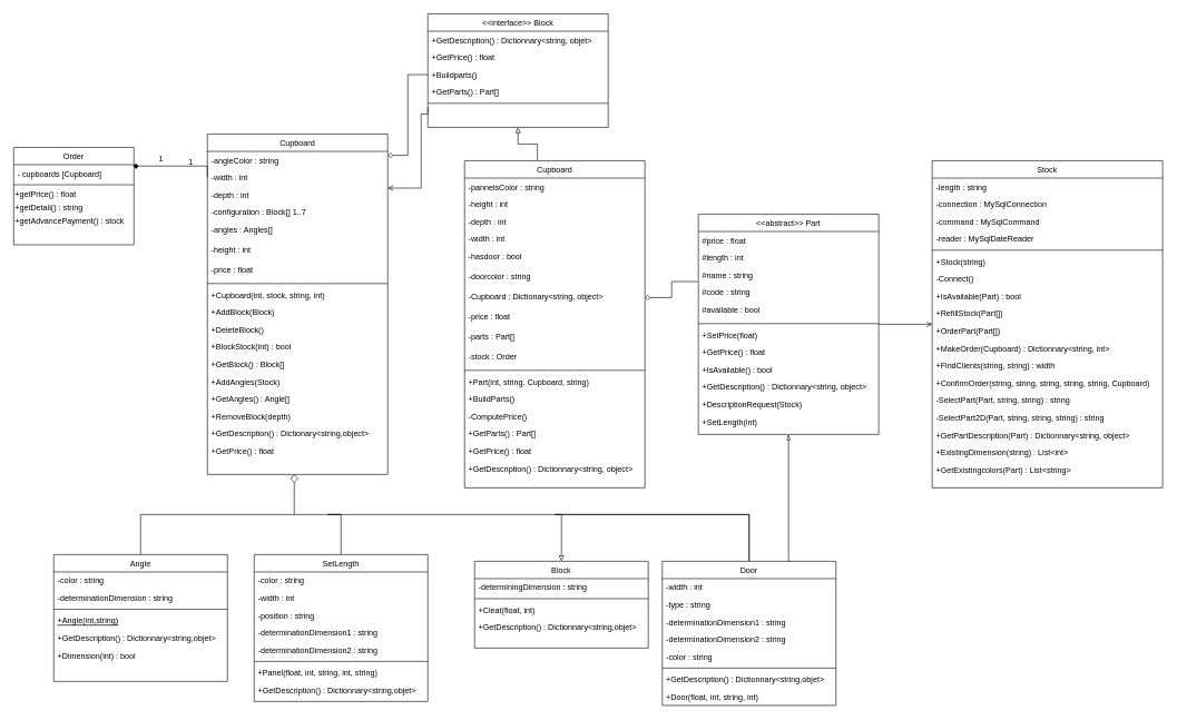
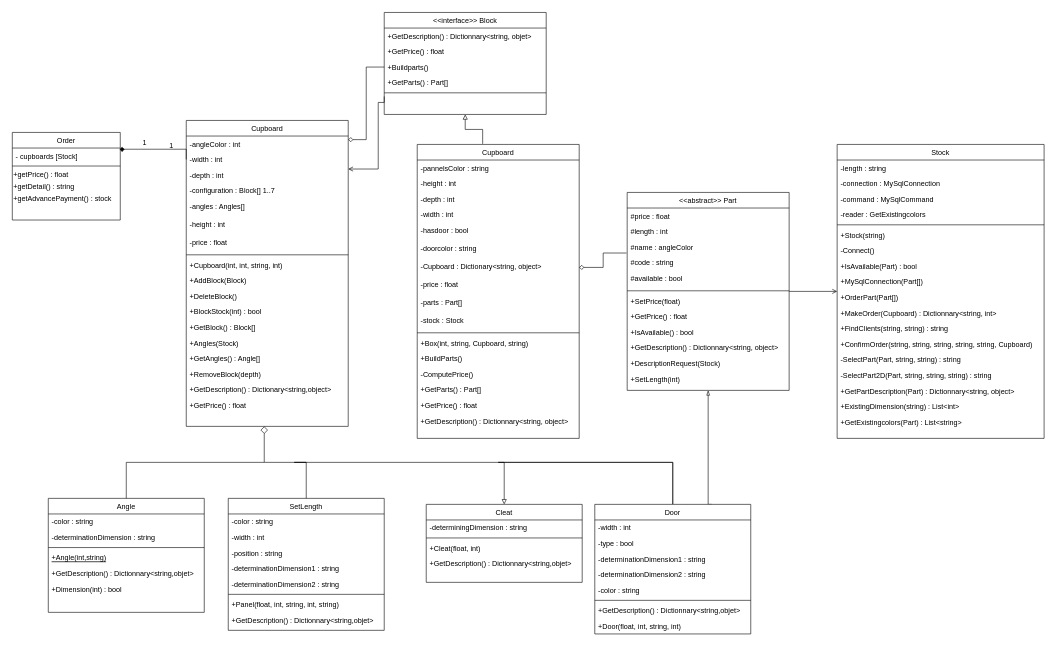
- <mxCell id="44" value="-angleColor : string" style="text;align=left;verticalAlign=top;spacingLeft=4;spacingRight=4;overflow=hidden;rotatable=0;points=[[0,0.5],[1,0.5]];portConstraint=eastwest;" parent="43" vertex="1"><mxGeometry y="26" width="270" height="26" as="geometry" /></mxCell>
+ <mxCell id="44" value="-angleColor : int" style="text;align=left;verticalAlign=top;spacingLeft=4;spacingRight=4;overflow=hidden;rotatable=0;points=[[0,0.5],[1,0.5]];portConstraint=eastwest;" parent="43" vertex="1"><mxGeometry y="26" width="270" height="26" as="geometry" /></mxCell>
- <mxCell id="3" value="- cupboards [Cupboard]&#10;" style="text;align=left;verticalAlign=top;spacingLeft=4;spacingRight=4;overflow=hidden;rotatable=0;points=[[0,0.5],[1,0.5]];portConstraint=eastwest;" parent="2" vertex="1"><mxGeometry y="26" width="180" height="26" as="geometry" /></mxCell>
+ <mxCell id="3" value="- cupboards [Stock]&#10;" style="text;align=left;verticalAlign=top;spacingLeft=4;spacingRight=4;overflow=hidden;rotatable=0;points=[[0,0.5],[1,0.5]];portConstraint=eastwest;" parent="2" vertex="1"><mxGeometry y="26" width="180" height="26" as="geometry" /></mxCell>
- <mxCell id="106" value="-reader : MySqlDateReader" style="text;align=left;verticalAlign=top;spacingLeft=4;spacingRight=4;overflow=hidden;rotatable=0;points=[[0,0.5],[1,0.5]];portConstraint=eastwest;rounded=0;shadow=0;html=0;" vertex="1" parent="102"><mxGeometry y="104" width="345" height="26" as="geometry" /></mxCell>
+ <mxCell id="106" value="-reader : GetExistingcolors" style="text;align=left;verticalAlign=top;spacingLeft=4;spacingRight=4;overflow=hidden;rotatable=0;points=[[0,0.5],[1,0.5]];portConstraint=eastwest;rounded=0;shadow=0;html=0;" vertex="1" parent="102"><mxGeometry y="104" width="345" height="26" as="geometry" /></mxCell>
- <mxCell id="92" value="#name : string" style="text;align=left;verticalAlign=top;spacingLeft=4;spacingRight=4;overflow=hidden;rotatable=0;points=[[0,0.5],[1,0.5]];portConstraint=eastwest;rounded=0;shadow=0;html=0;" vertex="1" parent="89"><mxGeometry y="78" width="270" height="26" as="geometry" /></mxCell>
+ <mxCell id="92" value="#name : angleColor" style="text;align=left;verticalAlign=top;spacingLeft=4;spacingRight=4;overflow=hidden;rotatable=0;points=[[0,0.5],[1,0.5]];portConstraint=eastwest;rounded=0;shadow=0;html=0;" vertex="1" parent="89"><mxGeometry y="78" width="270" height="26" as="geometry" /></mxCell>
- <mxCell id="52" value="+Cupboard(int, stock, string, int)" style="text;align=left;verticalAlign=top;spacingLeft=4;spacingRight=4;overflow=hidden;rotatable=0;points=[[0,0.5],[1,0.5]];portConstraint=eastwest;" parent="43" vertex="1"><mxGeometry y="228" width="270" height="26" as="geometry" /></mxCell>
+ <mxCell id="52" value="+Cupboard(int, int, string, int)" style="text;align=left;verticalAlign=top;spacingLeft=4;spacingRight=4;overflow=hidden;rotatable=0;points=[[0,0.5],[1,0.5]];portConstraint=eastwest;" parent="43" vertex="1"><mxGeometry y="228" width="270" height="26" as="geometry" /></mxCell>
- <mxCell id="111" value="+RefillStock(Part[])" style="text;align=left;verticalAlign=top;spacingLeft=4;spacingRight=4;overflow=hidden;rotatable=0;points=[[0,0.5],[1,0.5]];portConstraint=eastwest;" vertex="1" parent="102"><mxGeometry y="216" width="345" height="26" as="geometry" /></mxCell>
+ <mxCell id="111" value="+MySqlConnection(Part[])" style="text;align=left;verticalAlign=top;spacingLeft=4;spacingRight=4;overflow=hidden;rotatable=0;points=[[0,0.5],[1,0.5]];portConstraint=eastwest;" vertex="1" parent="102"><mxGeometry y="216" width="345" height="26" as="geometry" /></mxCell>
- <mxCell id="80" value="-stock : Order" style="text;align=left;verticalAlign=top;spacingLeft=4;spacingRight=4;overflow=hidden;rotatable=0;points=[[0,0.5],[1,0.5]];portConstraint=eastwest;rounded=0;shadow=0;html=0;" vertex="1" parent="70"><mxGeometry y="280" width="270" height="30" as="geometry" /></mxCell>
+ <mxCell id="80" value="-stock : Stock" style="text;align=left;verticalAlign=top;spacingLeft=4;spacingRight=4;overflow=hidden;rotatable=0;points=[[0,0.5],[1,0.5]];portConstraint=eastwest;rounded=0;shadow=0;html=0;" vertex="1" parent="70"><mxGeometry y="280" width="270" height="30" as="geometry" /></mxCell>
- <mxCell id="114" value="+FindClients(string, string) : width" style="text;align=left;verticalAlign=top;spacingLeft=4;spacingRight=4;overflow=hidden;rotatable=0;points=[[0,0.5],[1,0.5]];portConstraint=eastwest;" vertex="1" parent="102"><mxGeometry y="294" width="345" height="26" as="geometry" /></mxCell>
+ <mxCell id="114" value="+FindClients(string, string) : string" style="text;align=left;verticalAlign=top;spacingLeft=4;spacingRight=4;overflow=hidden;rotatable=0;points=[[0,0.5],[1,0.5]];portConstraint=eastwest;" vertex="1" parent="102"><mxGeometry y="294" width="345" height="26" as="geometry" /></mxCell>
- <mxCell id="57" value="+AddAngles(Stock)" style="text;align=left;verticalAlign=top;spacingLeft=4;spacingRight=4;overflow=hidden;rotatable=0;points=[[0,0.5],[1,0.5]];portConstraint=eastwest;" vertex="1" parent="43"><mxGeometry y="358" width="270" height="26" as="geometry" /></mxCell>
+ <mxCell id="57" value="+Angles(Stock)" style="text;align=left;verticalAlign=top;spacingLeft=4;spacingRight=4;overflow=hidden;rotatable=0;points=[[0,0.5],[1,0.5]];portConstraint=eastwest;" vertex="1" parent="43"><mxGeometry y="358" width="270" height="26" as="geometry" /></mxCell>
- <mxCell id="82" value="+Part(int, string, Cupboard, string)" style="text;align=left;verticalAlign=top;spacingLeft=4;spacingRight=4;overflow=hidden;rotatable=0;points=[[0,0.5],[1,0.5]];portConstraint=eastwest;" vertex="1" parent="70"><mxGeometry y="318" width="270" height="26" as="geometry" /></mxCell>
+ <mxCell id="82" value="+Box(int, string, Cupboard, string)" style="text;align=left;verticalAlign=top;spacingLeft=4;spacingRight=4;overflow=hidden;rotatable=0;points=[[0,0.5],[1,0.5]];portConstraint=eastwest;" vertex="1" parent="70"><mxGeometry y="318" width="270" height="26" as="geometry" /></mxCell>
- <mxCell id="37" value="Block" style="swimlane;fontStyle=0;align=center;verticalAlign=top;childLayout=stackLayout;horizontal=1;startSize=26;horizontalStack=0;resizeParent=1;resizeLast=0;collapsible=1;marginBottom=0;rounded=0;shadow=0;strokeWidth=1;" vertex="1" parent="1"><mxGeometry x="710" y="840" width="260" height="130" as="geometry"><mxRectangle x="340" y="380" width="170" height="26" as="alternateBounds" /></mxGeometry></mxCell>
+ <mxCell id="37" value="Cleat" style="swimlane;fontStyle=0;align=center;verticalAlign=top;childLayout=stackLayout;horizontal=1;startSize=26;horizontalStack=0;resizeParent=1;resizeLast=0;collapsible=1;marginBottom=0;rounded=0;shadow=0;strokeWidth=1;" vertex="1" parent="1"><mxGeometry x="710" y="840" width="260" height="130" as="geometry"><mxRectangle x="340" y="380" width="170" height="26" as="alternateBounds" /></mxGeometry></mxCell>
- <mxCell id="30" value="-type : string" style="text;align=left;verticalAlign=top;spacingLeft=4;spacingRight=4;overflow=hidden;rotatable=0;points=[[0,0.5],[1,0.5]];portConstraint=eastwest;" vertex="1" parent="28"><mxGeometry y="52" width="260" height="26" as="geometry" /></mxCell>
+ <mxCell id="30" value="-type : bool" style="text;align=left;verticalAlign=top;spacingLeft=4;spacingRight=4;overflow=hidden;rotatable=0;points=[[0,0.5],[1,0.5]];portConstraint=eastwest;" vertex="1" parent="28"><mxGeometry y="52" width="260" height="26" as="geometry" /></mxCell>
